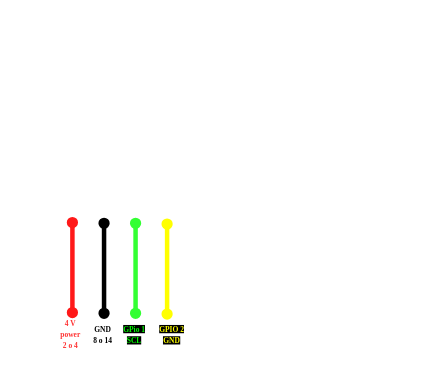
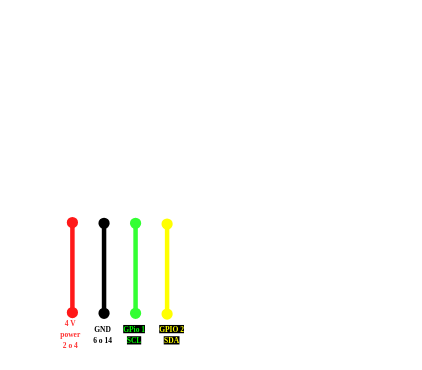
- <mxCell id="8" value="&lt;font face=&quot;Verdana&quot; style=&quot;font-size: 10px&quot;&gt;&lt;b&gt;GND&lt;br&gt;8 o 14&lt;br&gt;&lt;/b&gt;&lt;/font&gt;" style="text;html=1;resizable=0;autosize=1;align=center;verticalAlign=middle;points=[];fillColor=none;strokeColor=none;rounded=0;fontFamily=Courier New;" vertex="1" parent="1"><mxGeometry x="111" y="426" width="50" height="40" as="geometry" /></mxCell>
+ <mxCell id="8" value="&lt;font face=&quot;Verdana&quot; style=&quot;font-size: 10px&quot;&gt;&lt;b&gt;GND&lt;br&gt;6 o 14&lt;br&gt;&lt;/b&gt;&lt;/font&gt;" style="text;html=1;resizable=0;autosize=1;align=center;verticalAlign=middle;points=[];fillColor=none;strokeColor=none;rounded=0;fontFamily=Courier New;" vertex="1" parent="1"><mxGeometry x="111" y="426" width="50" height="40" as="geometry" /></mxCell>
- <mxCell id="10" value="&lt;font face=&quot;Verdana&quot; style=&quot;font-size: 10px&quot;&gt;&lt;b&gt;&lt;font color=&quot;#ffff00&quot; style=&quot;background-color: rgb(0 , 0 , 0)&quot;&gt;GPIO 2&lt;br&gt;GND&lt;/font&gt;&lt;br&gt;&lt;/b&gt;&lt;/font&gt;" style="text;html=1;resizable=0;autosize=1;align=center;verticalAlign=middle;points=[];fillColor=none;strokeColor=none;rounded=0;fontFamily=Courier New;" vertex="1" parent="1"><mxGeometry x="198" y="426" width="60" height="40" as="geometry" /></mxCell>
+ <mxCell id="10" value="&lt;font face=&quot;Verdana&quot; style=&quot;font-size: 10px&quot;&gt;&lt;b&gt;&lt;font color=&quot;#ffff00&quot; style=&quot;background-color: rgb(0 , 0 , 0)&quot;&gt;GPIO 2&lt;br&gt;SDA&lt;/font&gt;&lt;br&gt;&lt;/b&gt;&lt;/font&gt;" style="text;html=1;resizable=0;autosize=1;align=center;verticalAlign=middle;points=[];fillColor=none;strokeColor=none;rounded=0;fontFamily=Courier New;" vertex="1" parent="1"><mxGeometry x="198" y="426" width="60" height="40" as="geometry" /></mxCell>
